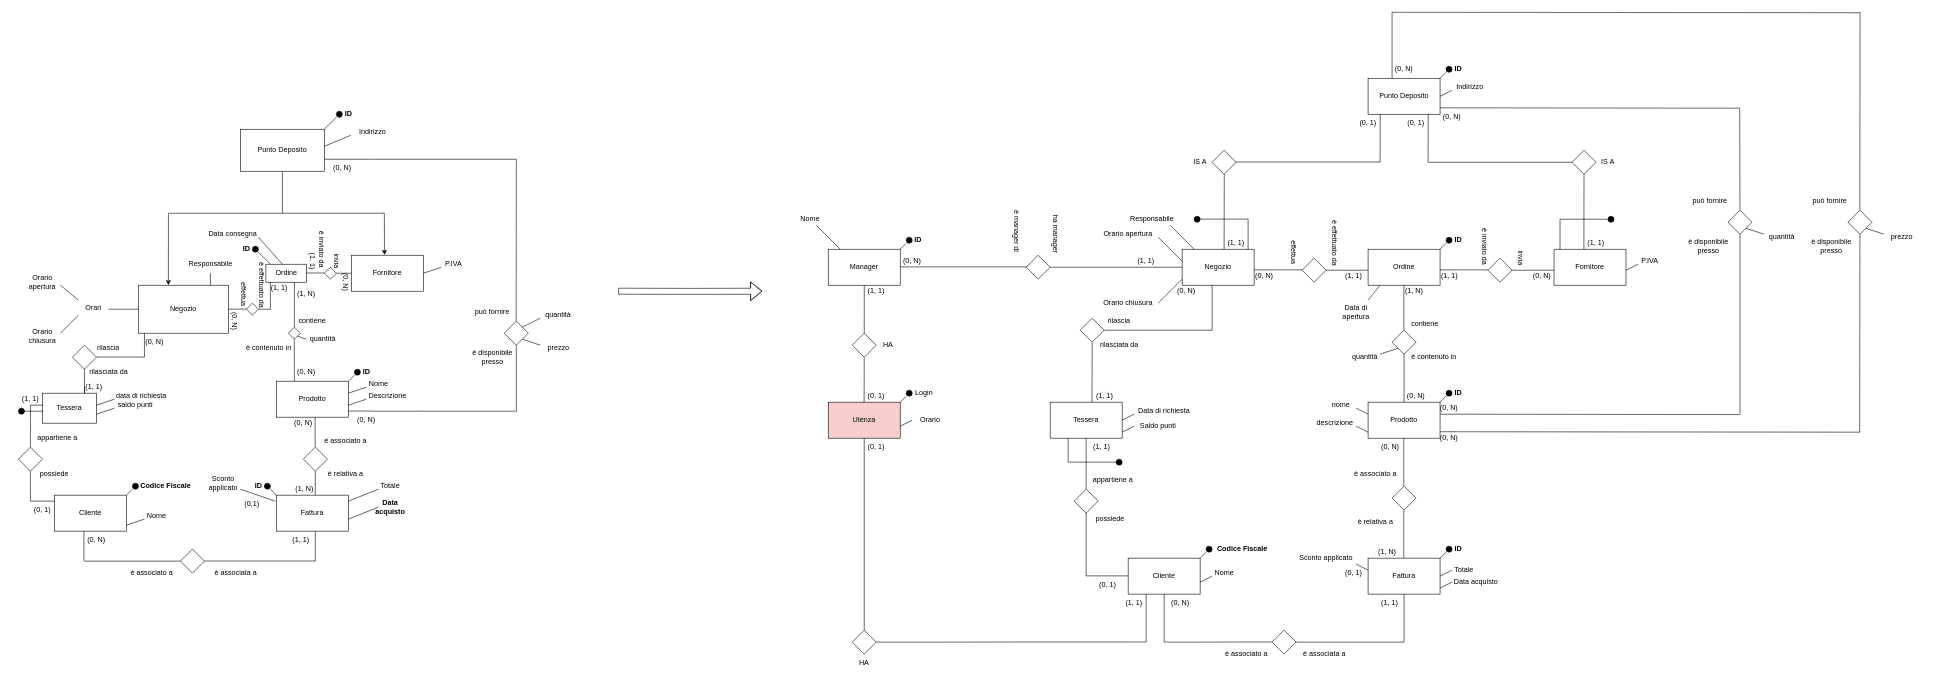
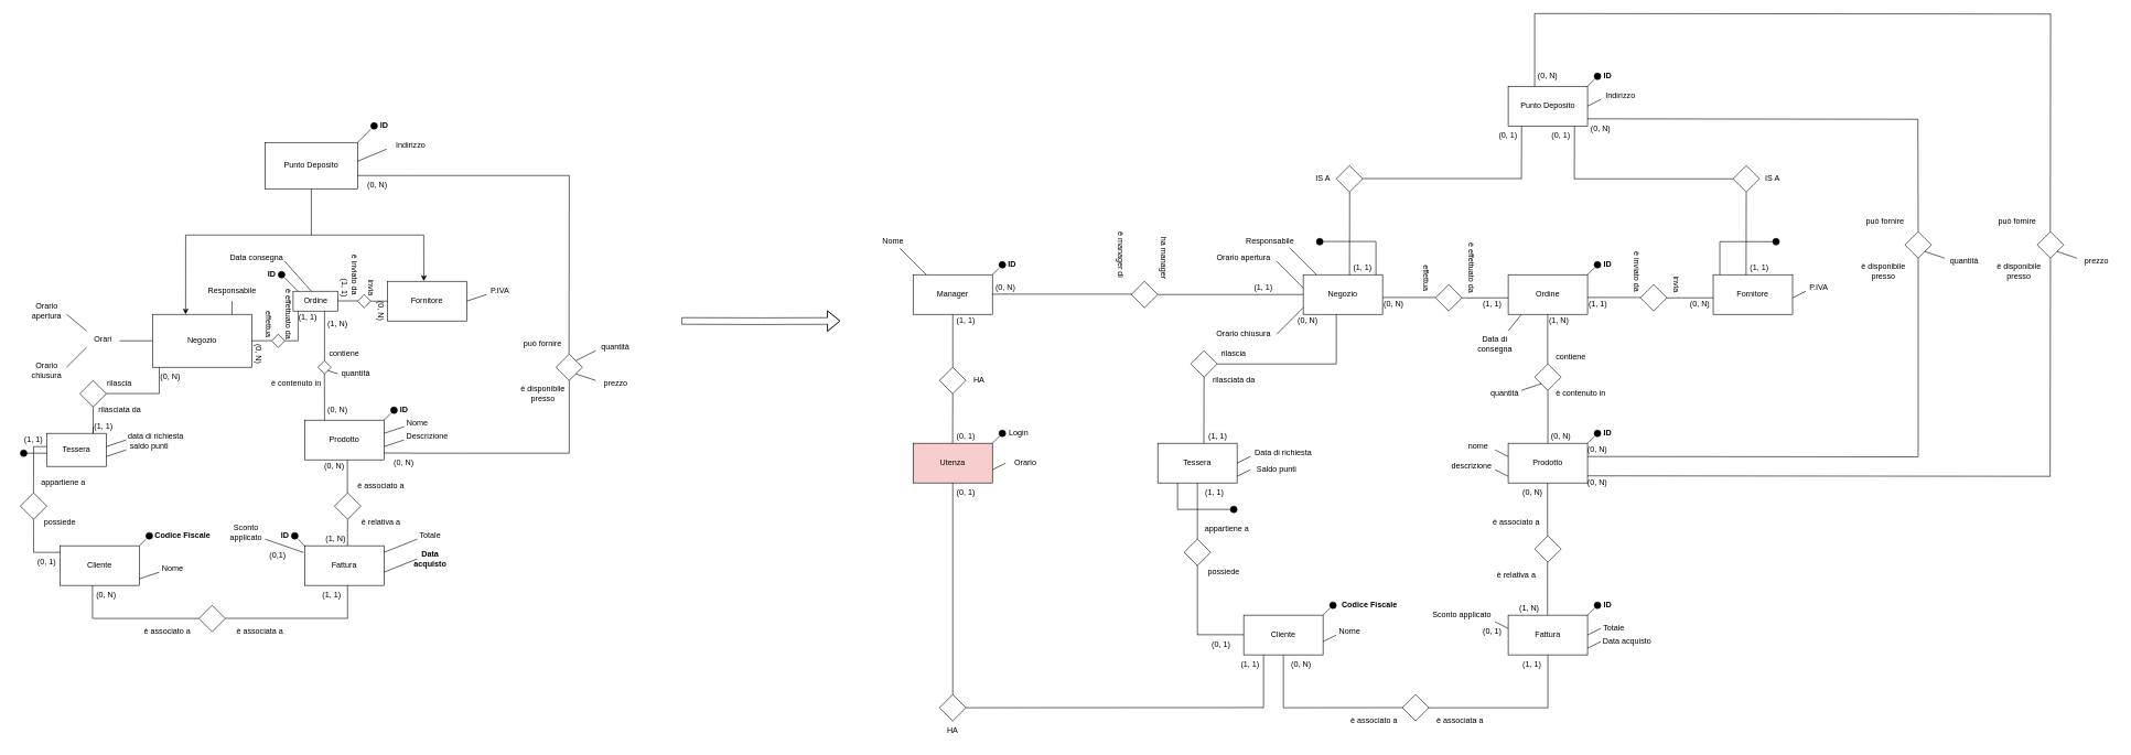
- <mxCell id="239" value="Data di apertura" style="text;html=1;align=center;verticalAlign=middle;whiteSpace=wrap;rounded=0;" parent="1" vertex="1"><mxGeometry x="2235" y="510" width="50" height="20" as="geometry" /></mxCell>
+ <mxCell id="239" value="Data di consegna" style="text;html=1;align=center;verticalAlign=middle;whiteSpace=wrap;rounded=0;" parent="1" vertex="1"><mxGeometry x="2235" y="510" width="50" height="20" as="geometry" /></mxCell>
